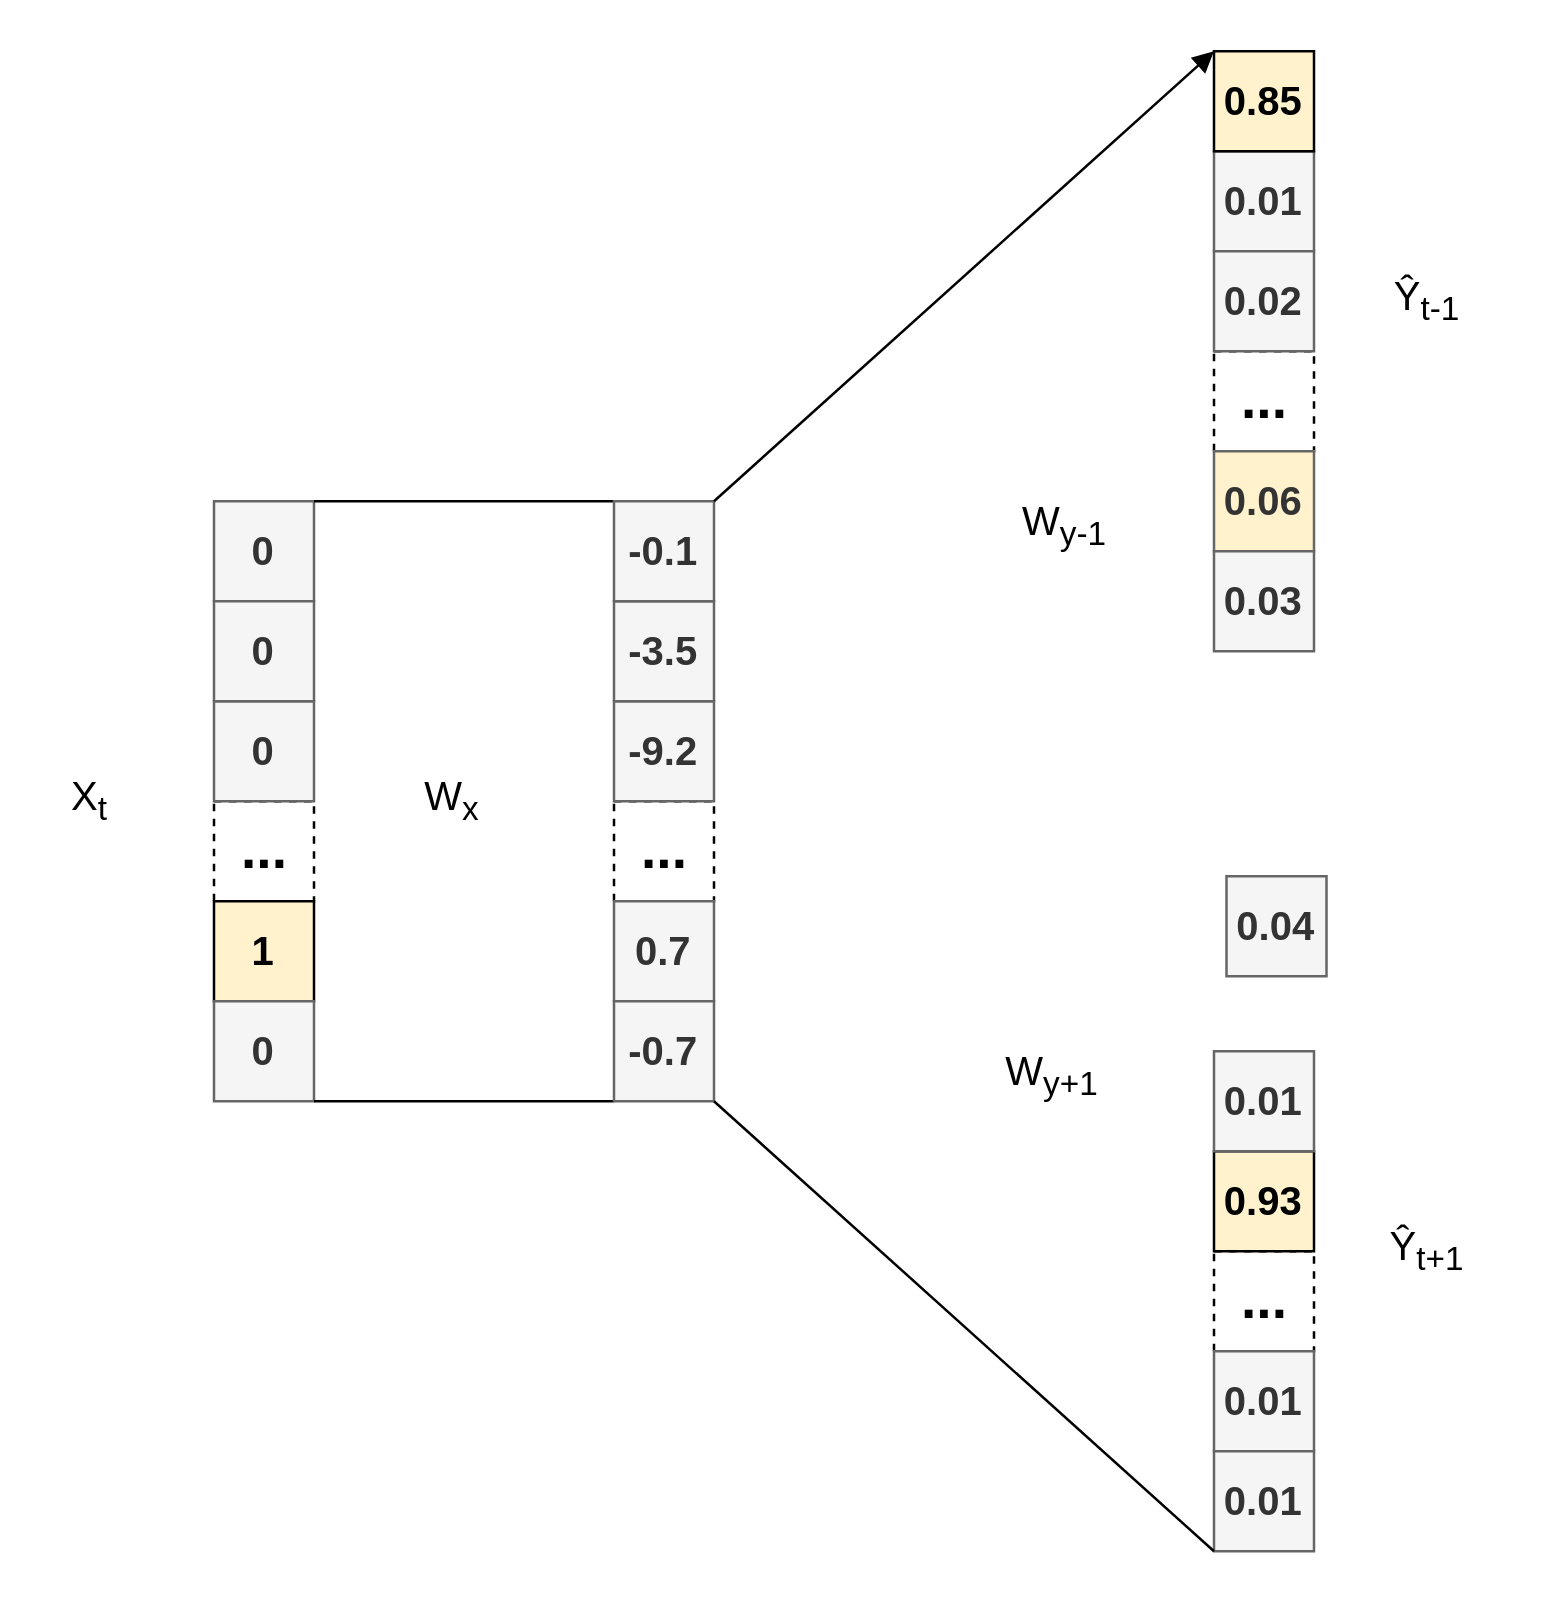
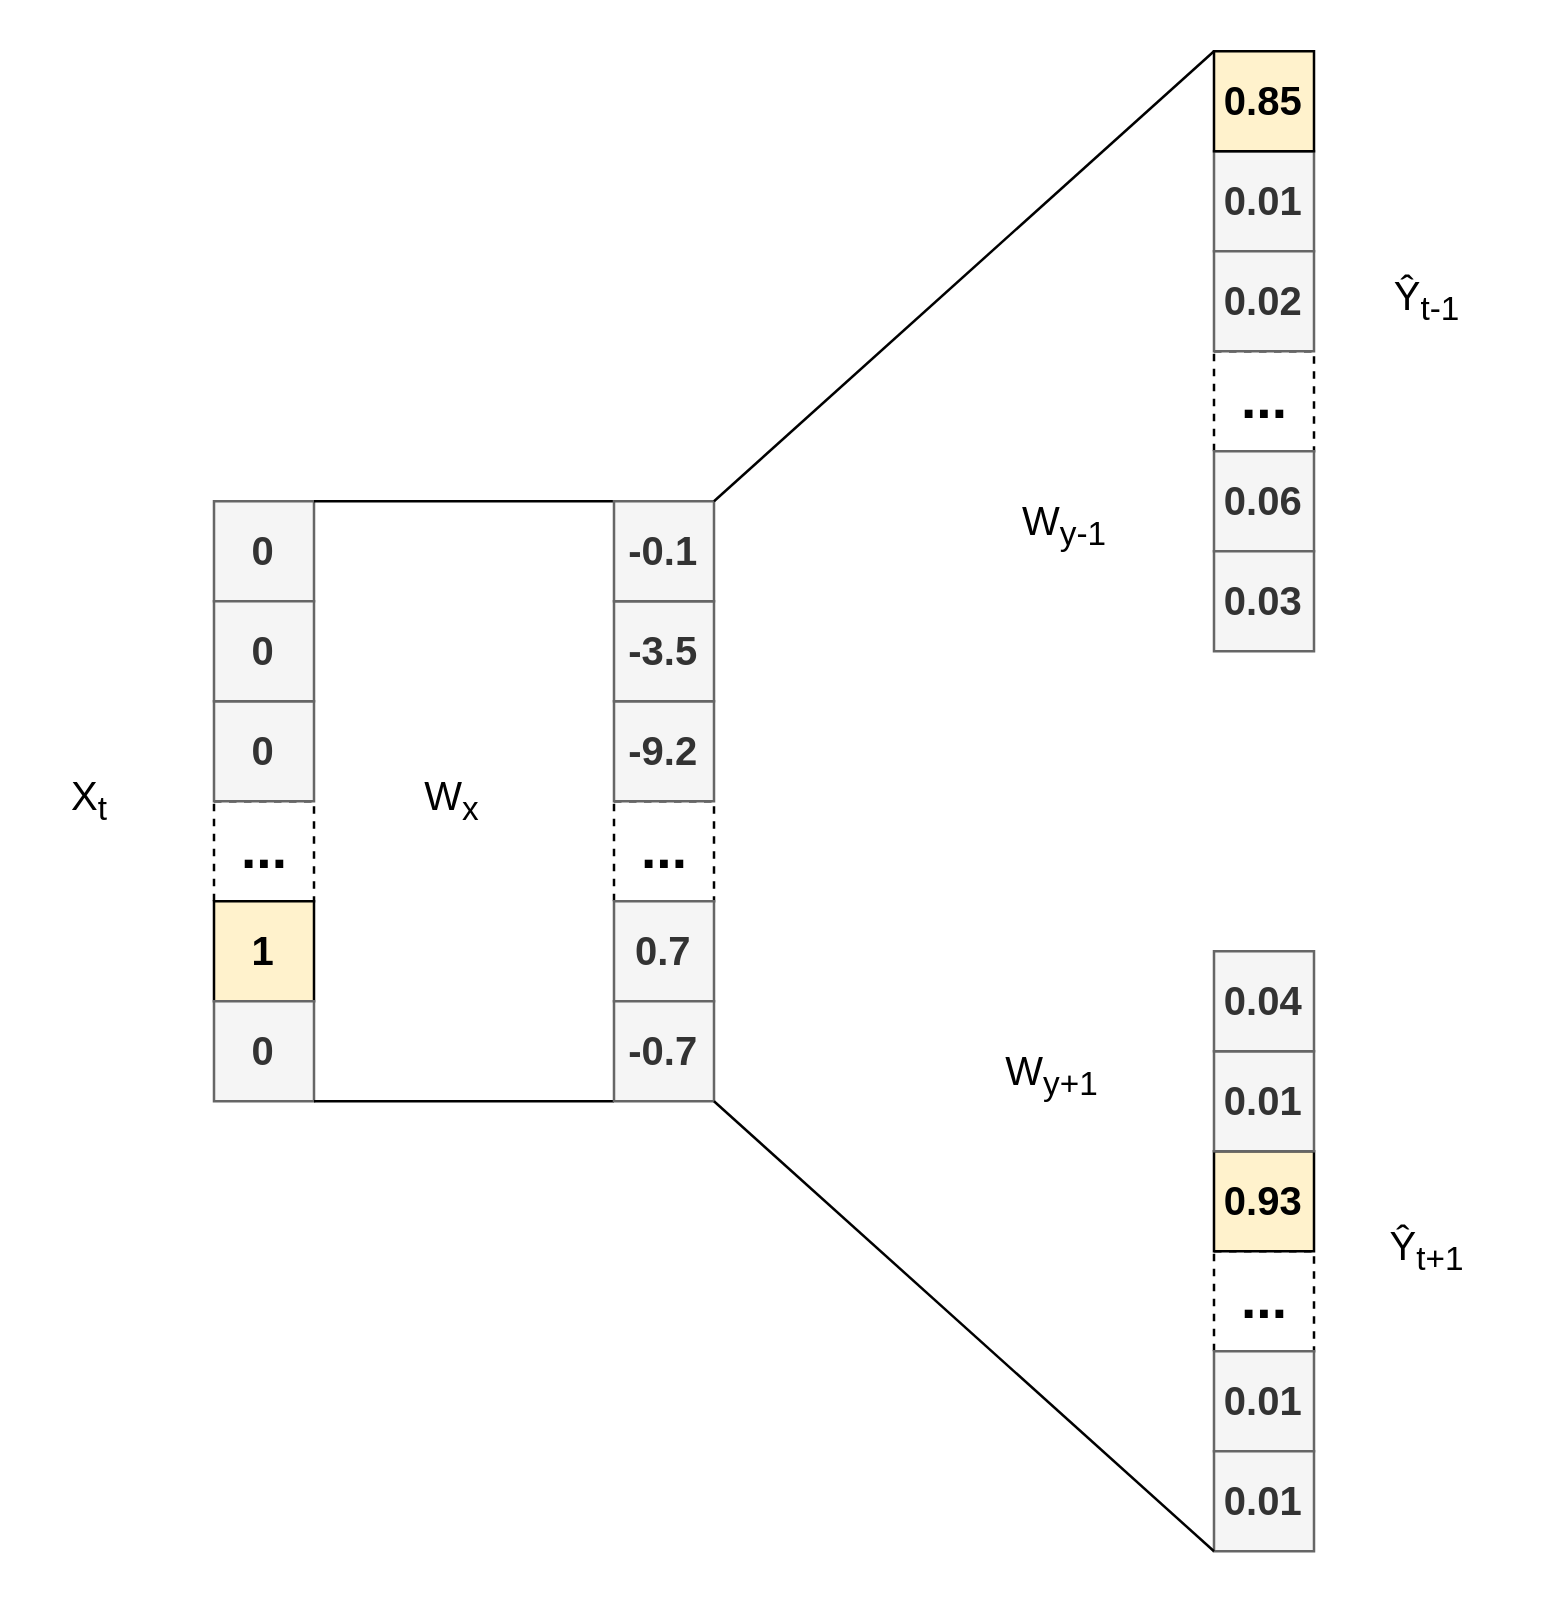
- <mxCell id="35" value="" style="endArrow=block;html=1;entryX=0;entryY=0;entryDx=0;entryDy=0;exitX=1;exitY=0;exitDx=0;exitDy=0;" parent="1" source="17" target="34" edge="1"><mxGeometry width="50" height="50" relative="1" as="geometry"><mxPoint x="285" y="200" as="sourcePoint" /><mxPoint x="545" y="20" as="targetPoint" /></mxGeometry></mxCell>
+ <mxCell id="35" value="" style="endArrow=none;html=1;entryX=0;entryY=0;entryDx=0;entryDy=0;exitX=1;exitY=0;exitDx=0;exitDy=0;" parent="1" source="17" target="34" edge="1"><mxGeometry width="50" height="50" relative="1" as="geometry"><mxPoint x="285" y="200" as="sourcePoint" /><mxPoint x="545" y="20" as="targetPoint" /></mxGeometry></mxCell>
- <mxCell id="25" value="&lt;font size=&quot;1&quot;&gt;&lt;b style=&quot;font-size: 16px&quot;&gt;0.06&lt;/b&gt;&lt;/font&gt;" style="rounded=0;whiteSpace=wrap;html=1;align=center;fillColor=#fff2cc;strokeColor=#666666;fontColor=#333333;" parent="1" vertex="1"><mxGeometry x="485" y="180" width="40" height="40" as="geometry" /></mxCell>
+ <mxCell id="25" value="&lt;font size=&quot;1&quot;&gt;&lt;b style=&quot;font-size: 16px&quot;&gt;0.06&lt;/b&gt;&lt;/font&gt;" style="rounded=0;whiteSpace=wrap;html=1;align=center;fillColor=#f5f5f5;strokeColor=#666666;fontColor=#333333;" parent="1" vertex="1"><mxGeometry x="485" y="180" width="40" height="40" as="geometry" /></mxCell>
- <mxCell id="23" value="&lt;font size=&quot;1&quot;&gt;&lt;b style=&quot;font-size: 16px&quot;&gt;0.04&lt;/b&gt;&lt;/font&gt;" style="rounded=0;whiteSpace=wrap;html=1;align=center;fillColor=#f5f5f5;strokeColor=#666666;fontColor=#333333;" parent="1" vertex="1"><mxGeometry x="490" y="350" width="40" height="40" as="geometry" /></mxCell>
+ <mxCell id="23" value="&lt;font size=&quot;1&quot;&gt;&lt;b style=&quot;font-size: 16px&quot;&gt;0.04&lt;/b&gt;&lt;/font&gt;" style="rounded=0;whiteSpace=wrap;html=1;align=center;fillColor=#f5f5f5;strokeColor=#666666;fontColor=#333333;" parent="1" vertex="1"><mxGeometry x="485" y="380" width="40" height="40" as="geometry" /></mxCell>
